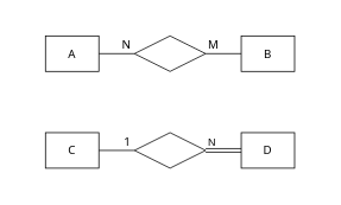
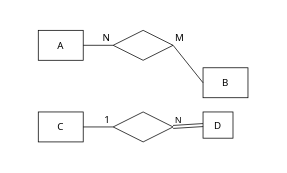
- <mxCell id="15" value="B" style="whiteSpace=wrap;html=1;align=center;fontSize=13;fontFamily=Noto Sans;fontSource=https%3A%2F%2Ffonts.googleapis.com%2Fcss%3Ffamily%3DNoto%2BSans;" vertex="1" parent="1"><mxGeometry x="270" y="40" width="60" height="40" as="geometry" /></mxCell>
+ <mxCell id="15" value="B" style="whiteSpace=wrap;html=1;align=center;fontSize=13;fontFamily=Noto Sans;fontSource=https%3A%2F%2Ffonts.googleapis.com%2Fcss%3Ffamily%3DNoto%2BSans;" vertex="1" parent="1"><mxGeometry x="270" y="90" width="60" height="40" as="geometry" /></mxCell>
- <mxCell id="6" value="D" style="whiteSpace=wrap;html=1;align=center;fontSize=13;fontFamily=Noto Sans;fontSource=https%3A%2F%2Ffonts.googleapis.com%2Fcss%3Ffamily%3DNoto%2BSans;" parent="1" vertex="1"><mxGeometry x="270" y="149" width="60" height="40" as="geometry" /></mxCell>
+ <mxCell id="6" value="D" style="whiteSpace=wrap;html=1;align=center;fontSize=13;fontFamily=Noto Sans;fontSource=https%3A%2F%2Ffonts.googleapis.com%2Fcss%3Ffamily%3DNoto%2BSans;" parent="1" vertex="1"><mxGeometry x="270" y="149" width="40" height="35" as="geometry" /></mxCell>
